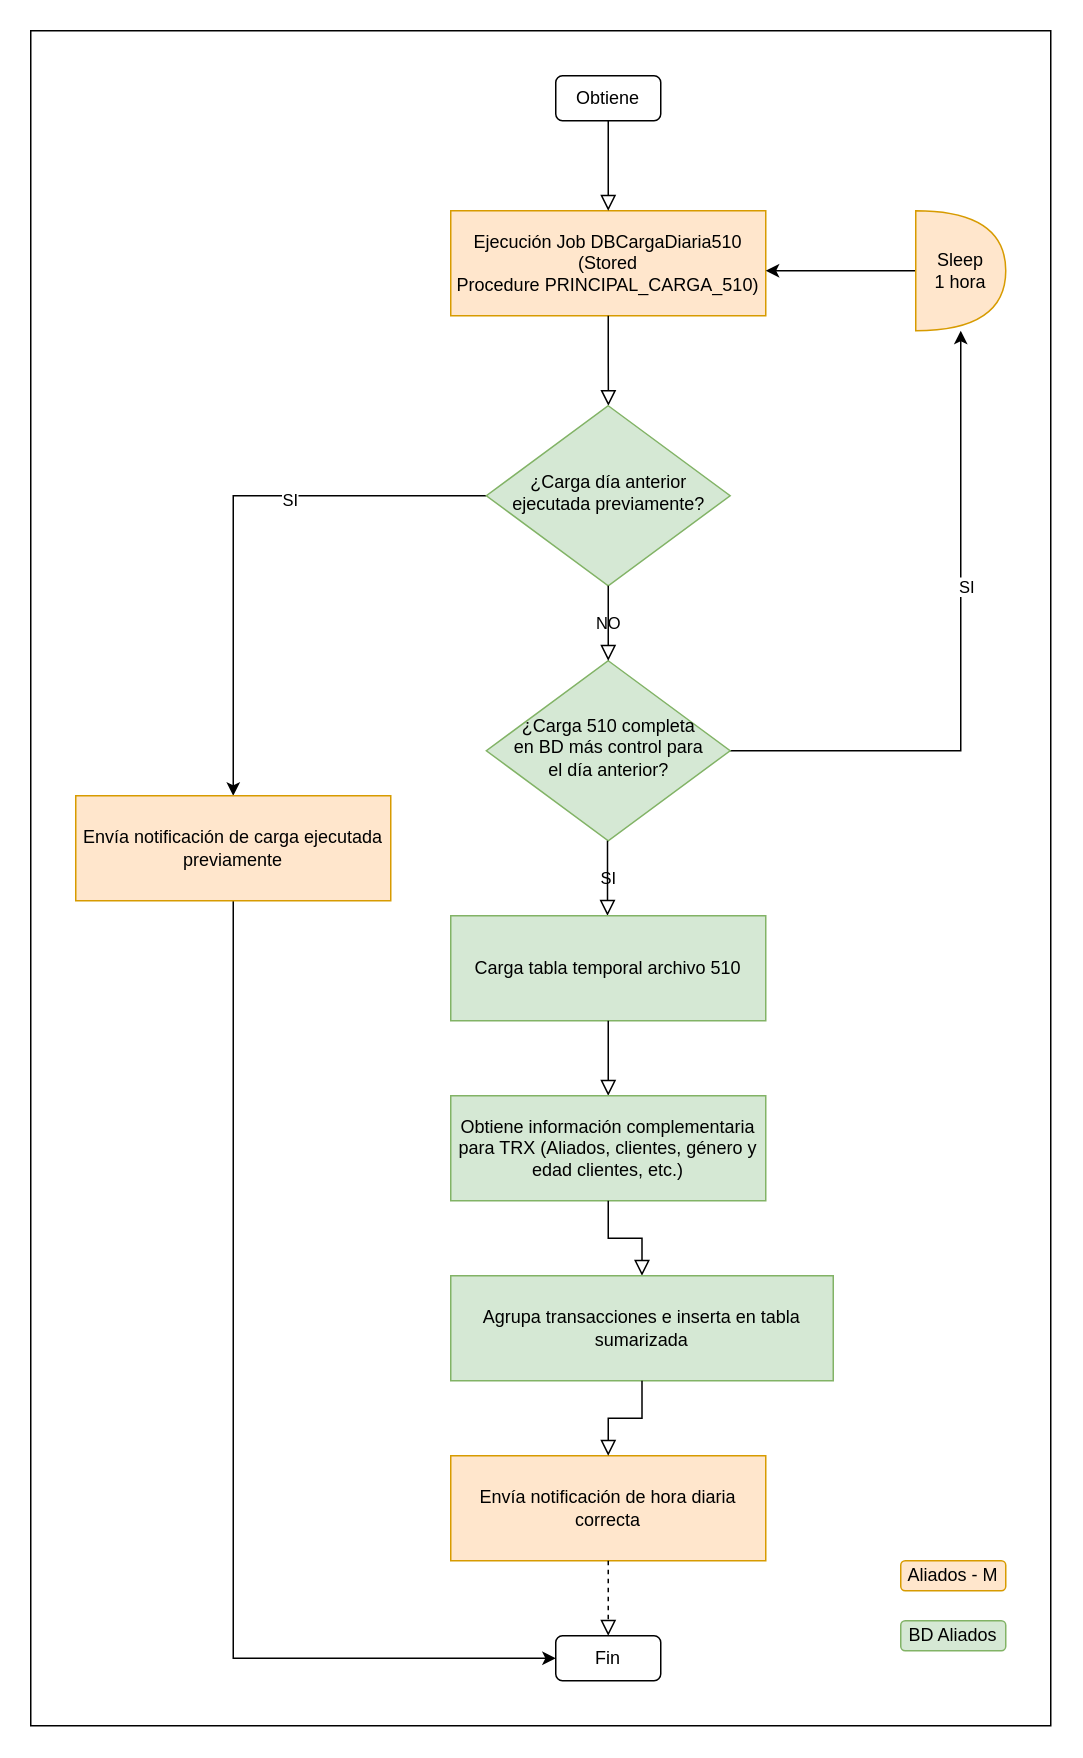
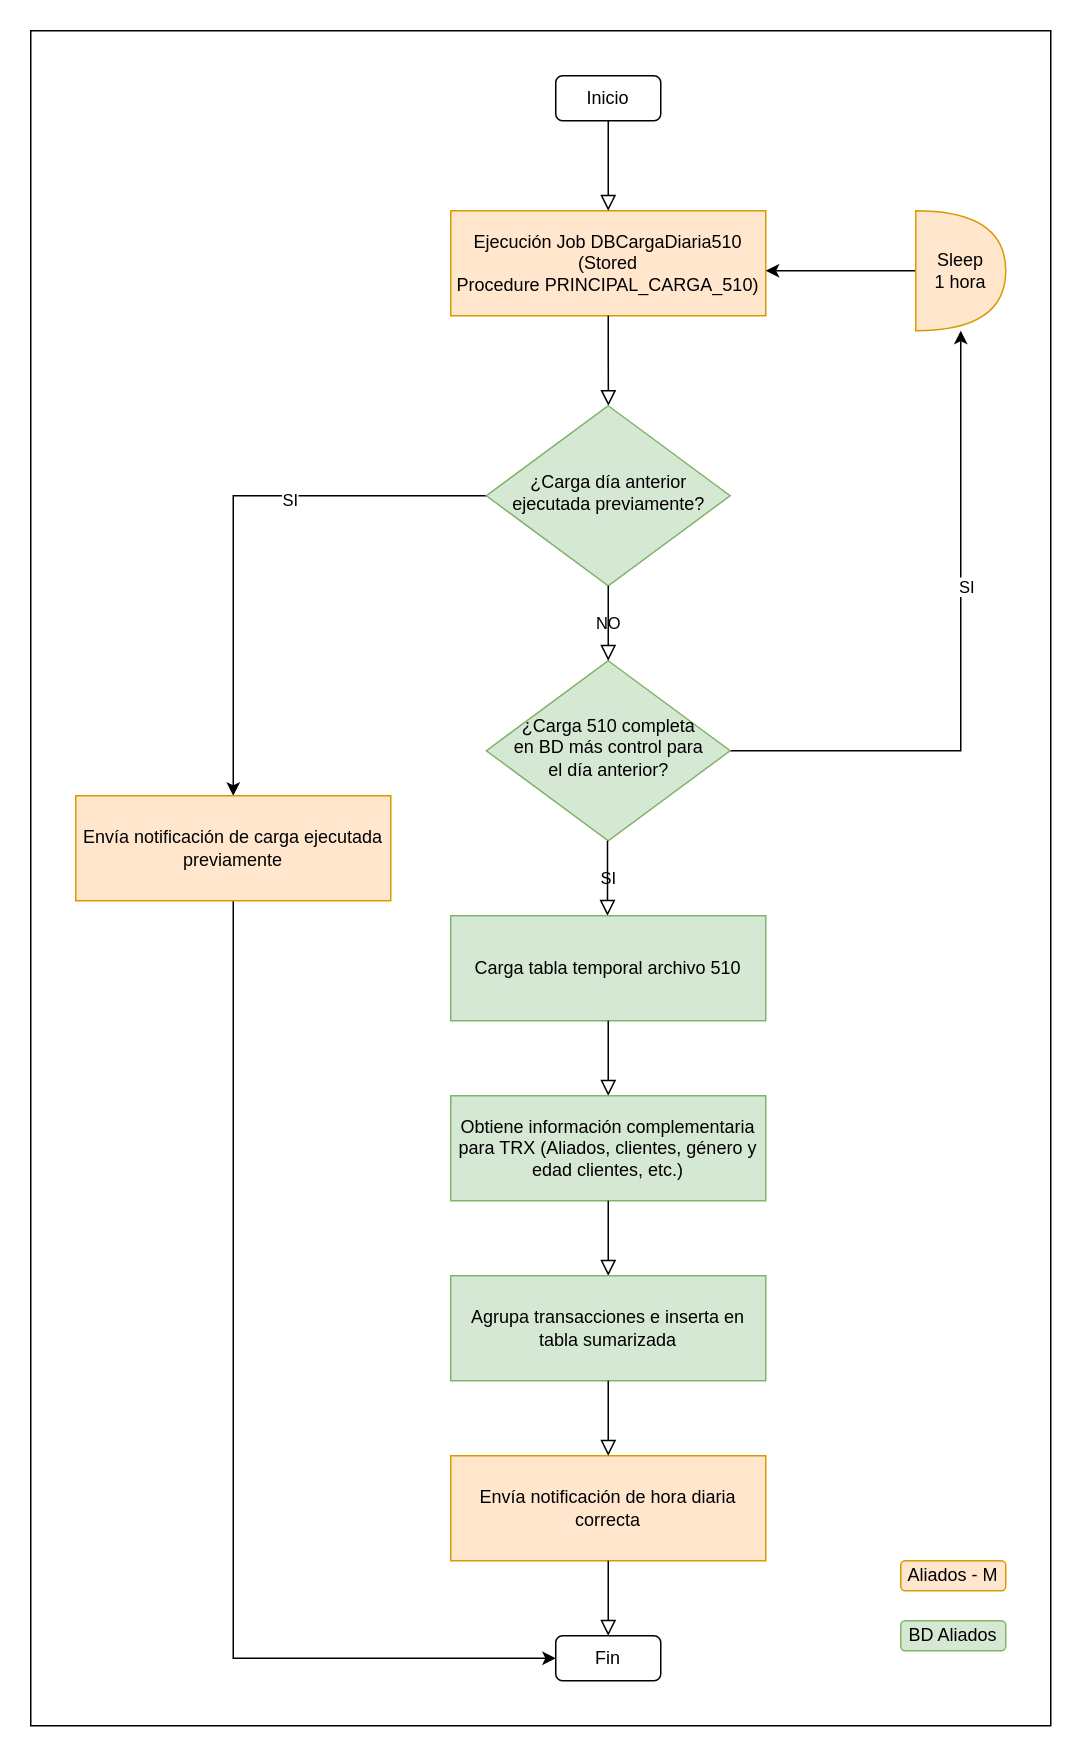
- <mxCell id="4" value="Obtiene" style="rounded=1;whiteSpace=wrap;html=1;fontSize=12;glass=0;strokeWidth=1;shadow=0;" vertex="1" parent="1"><mxGeometry x="370" y="50" width="70" height="30" as="geometry" /></mxCell>
+ <mxCell id="4" value="Inicio" style="rounded=1;whiteSpace=wrap;html=1;fontSize=12;glass=0;strokeWidth=1;shadow=0;" vertex="1" parent="1"><mxGeometry x="370" y="50" width="70" height="30" as="geometry" /></mxCell>
- <mxCell id="26" value="Agrupa transacciones e inserta en tabla sumarizada" style="rounded=0;whiteSpace=wrap;html=1;fontSize=12;glass=0;strokeWidth=1;shadow=0;fillColor=#d5e8d4;strokeColor=#82b366;" vertex="1" parent="1"><mxGeometry x="300" y="850" width="255" height="70" as="geometry" /></mxCell>
+ <mxCell id="26" value="Agrupa transacciones e inserta en tabla sumarizada" style="rounded=0;whiteSpace=wrap;html=1;fontSize=12;glass=0;strokeWidth=1;shadow=0;fillColor=#d5e8d4;strokeColor=#82b366;" vertex="1" parent="1"><mxGeometry x="300" y="850" width="210" height="70" as="geometry" /></mxCell>
- <mxCell id="29" value="" style="rounded=0;html=1;jettySize=auto;orthogonalLoop=1;fontSize=11;endArrow=block;endFill=0;endSize=8;strokeWidth=1;shadow=0;labelBackgroundColor=none;edgeStyle=orthogonalEdgeStyle;dashed=1;" edge="1" parent="1" source="27" target="7"><mxGeometry relative="1" as="geometry"><mxPoint x="404.5" y="1040" as="sourcePoint" /><mxPoint x="404.5" y="1090" as="targetPoint" /></mxGeometry></mxCell>
+ <mxCell id="29" value="" style="rounded=0;html=1;jettySize=auto;orthogonalLoop=1;fontSize=11;endArrow=block;endFill=0;endSize=8;strokeWidth=1;shadow=0;labelBackgroundColor=none;edgeStyle=orthogonalEdgeStyle;" edge="1" parent="1" source="27" target="7"><mxGeometry relative="1" as="geometry"><mxPoint x="404.5" y="1040" as="sourcePoint" /><mxPoint x="404.5" y="1090" as="targetPoint" /></mxGeometry></mxCell>
